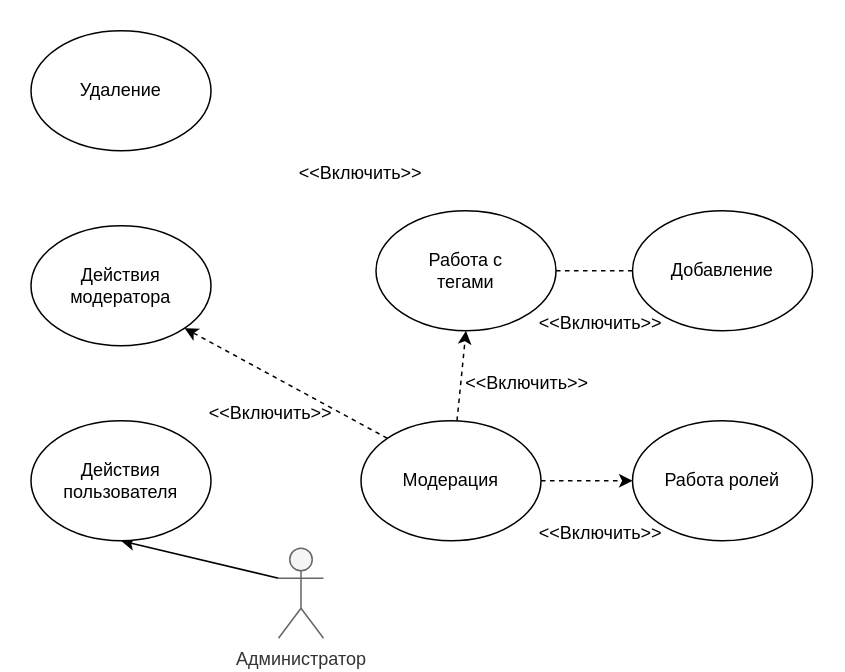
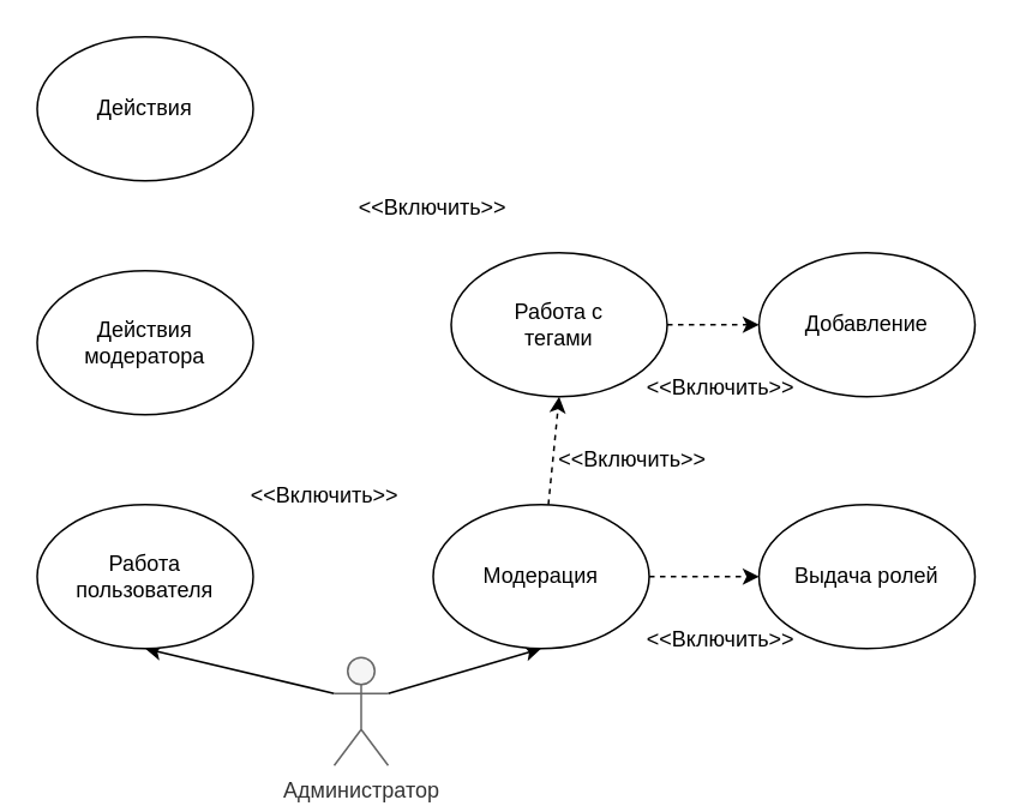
- <mxCell id="12" value="Удаление" style="ellipse;whiteSpace=wrap;html=1;" parent="1" vertex="1"><mxGeometry x="20" y="20" width="120" height="80" as="geometry" /></mxCell>
+ <mxCell id="12" value="Действия" style="ellipse;whiteSpace=wrap;html=1;" parent="1" vertex="1"><mxGeometry x="20" y="20" width="120" height="80" as="geometry" /></mxCell>
- <mxCell id="13" style="rounded=0;orthogonalLoop=1;jettySize=auto;html=1;entryX=0;entryY=0.5;entryDx=0;entryDy=0;dashed=1;endArrow=none;" parent="1" source="14" target="11" edge="1"><mxGeometry relative="1" as="geometry" /></mxCell>
+ <mxCell id="13" style="rounded=0;orthogonalLoop=1;jettySize=auto;html=1;entryX=0;entryY=0.5;entryDx=0;entryDy=0;dashed=1;" parent="1" source="14" target="11" edge="1"><mxGeometry relative="1" as="geometry" /></mxCell>
- <mxCell id="8" style="rounded=0;orthogonalLoop=1;jettySize=auto;html=1;exitX=0;exitY=0;exitDx=0;exitDy=0;entryX=1;entryY=1;entryDx=0;entryDy=0;dashed=1;" parent="1" source="9" target="10" edge="1"><mxGeometry relative="1" as="geometry" /></mxCell>
- <mxCell id="5" value="&lt;div&gt;Действия&lt;br&gt;&lt;/div&gt;&lt;div&gt;пользователя&lt;br&gt;&lt;/div&gt;" style="ellipse;whiteSpace=wrap;html=1;" parent="1" vertex="1"><mxGeometry x="20" y="280" width="120" height="80" as="geometry" /></mxCell>
+ <mxCell id="5" value="&lt;div&gt;Работа&lt;br&gt;&lt;/div&gt;&lt;div&gt;пользователя&lt;br&gt;&lt;/div&gt;" style="ellipse;whiteSpace=wrap;html=1;" parent="1" vertex="1"><mxGeometry x="20" y="280" width="120" height="80" as="geometry" /></mxCell>
- <mxCell id="15" value="Работа ролей" style="ellipse;whiteSpace=wrap;html=1;" parent="1" vertex="1"><mxGeometry x="421" y="280" width="120" height="80" as="geometry" /></mxCell>
+ <mxCell id="15" value="Выдача ролей" style="ellipse;whiteSpace=wrap;html=1;" parent="1" vertex="1"><mxGeometry x="421" y="280" width="120" height="80" as="geometry" /></mxCell>
+ <mxCell id="3" style="rounded=0;orthogonalLoop=1;jettySize=auto;html=1;exitX=1;exitY=0.333;exitDx=0;exitDy=0;exitPerimeter=0;entryX=0.5;entryY=1;entryDx=0;entryDy=0;" parent="1" source="4" target="9" edge="1"><mxGeometry relative="1" as="geometry" /></mxCell>
